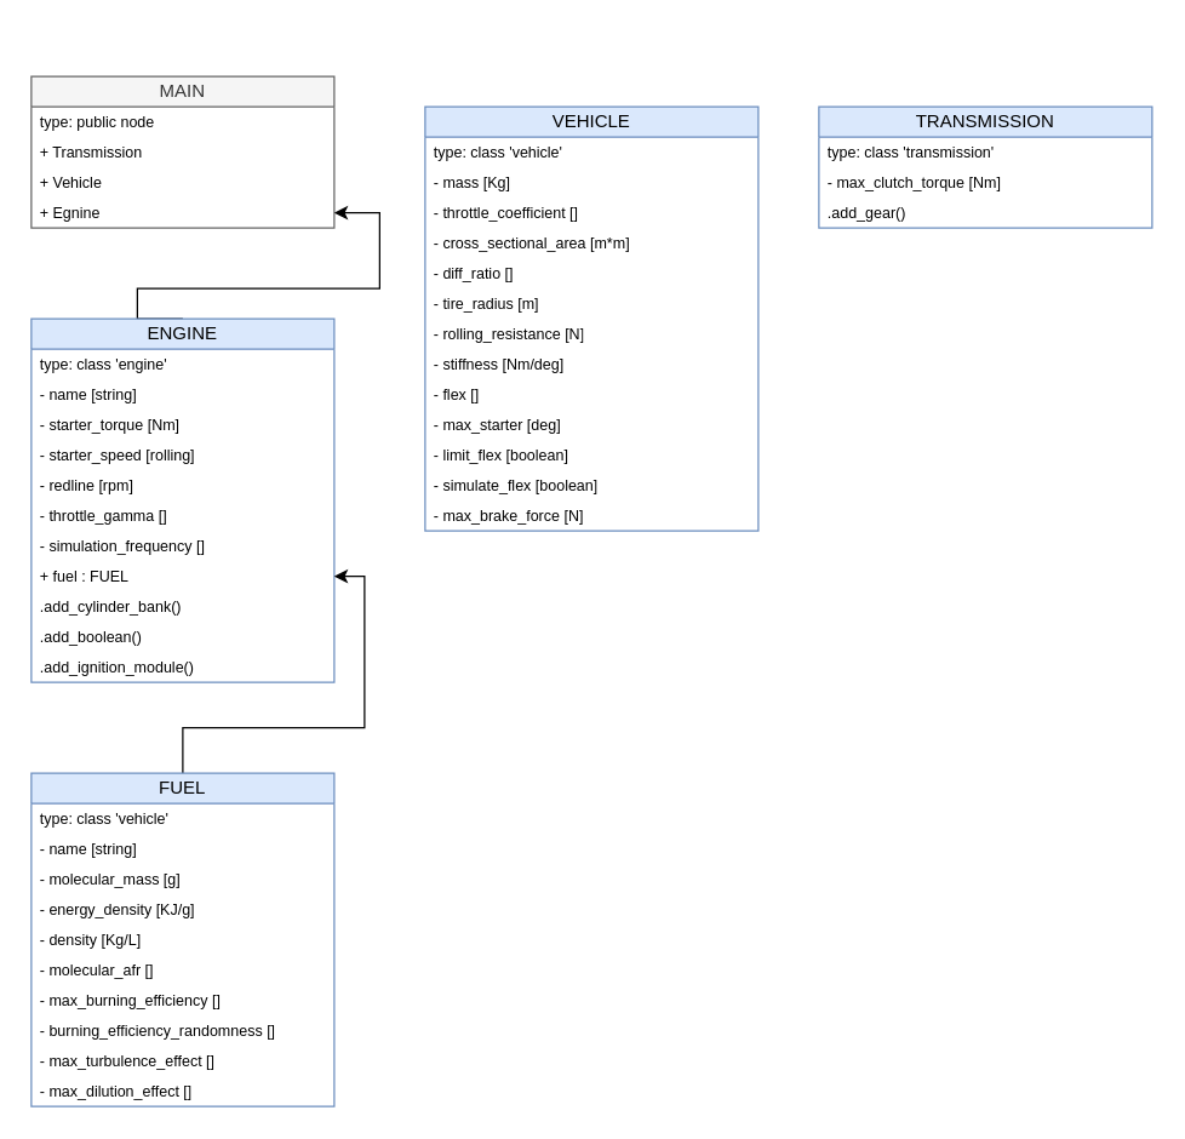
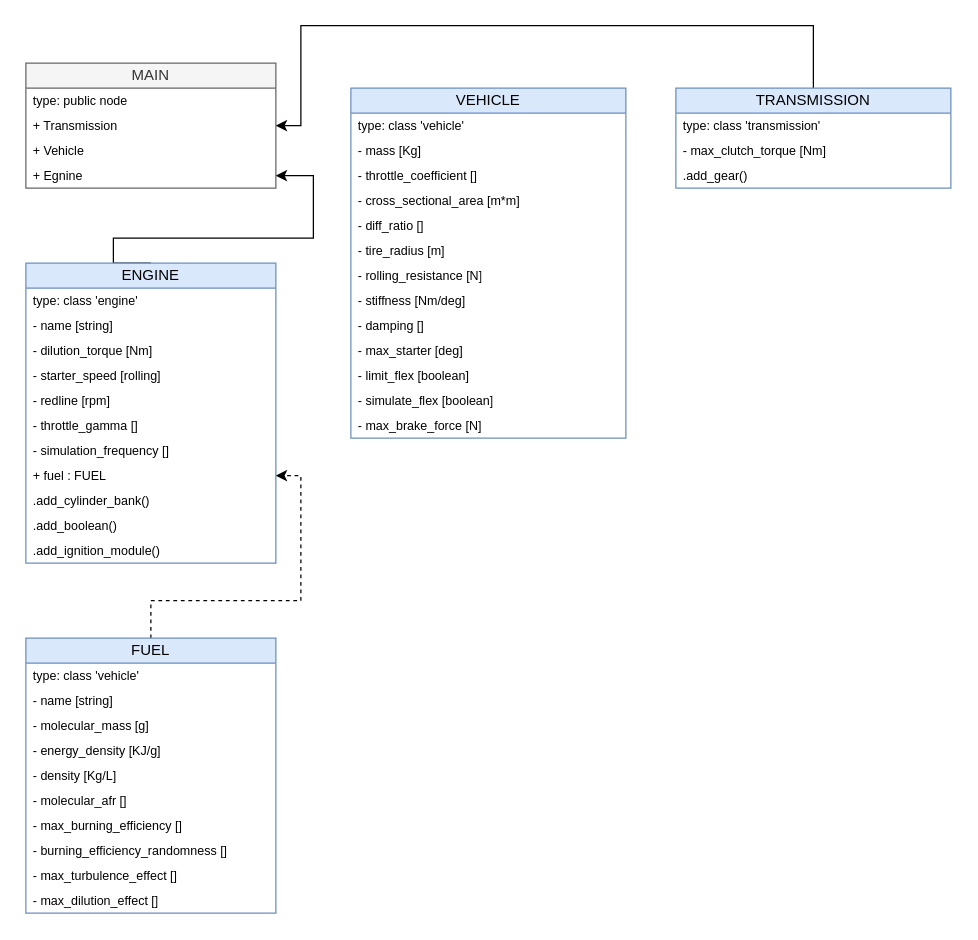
+ <mxCell id="7" style="edgeStyle=orthogonalEdgeStyle;rounded=0;orthogonalLoop=1;jettySize=auto;html=1;exitX=0.5;exitY=0;exitDx=0;exitDy=0;entryX=1;entryY=0.5;entryDx=0;entryDy=0;" edge="1" parent="1" source="8" target="4"><mxGeometry relative="1" as="geometry"><Array as="points"><mxPoint x="650" y="20" /><mxPoint x="240" y="20" /><mxPoint x="240" y="100" /></Array></mxGeometry></mxCell>
- <mxCell id="21" value="- flex []" style="text;strokeColor=none;fillColor=none;align=left;verticalAlign=middle;spacingLeft=4;spacingRight=4;overflow=hidden;rotatable=0;points=[[0,0.5],[1,0.5]];portConstraint=eastwest;whiteSpace=wrap;html=1;fontSize=10;" vertex="1" parent="12"><mxGeometry y="180" width="220" height="20" as="geometry" /></mxCell>
+ <mxCell id="21" value="- damping []" style="text;strokeColor=none;fillColor=none;align=left;verticalAlign=middle;spacingLeft=4;spacingRight=4;overflow=hidden;rotatable=0;points=[[0,0.5],[1,0.5]];portConstraint=eastwest;whiteSpace=wrap;html=1;fontSize=10;" vertex="1" parent="12"><mxGeometry y="180" width="220" height="20" as="geometry" /></mxCell>
- <mxCell id="30" value="- starter_torque [Nm]" style="text;strokeColor=none;fillColor=none;align=left;verticalAlign=middle;spacingLeft=4;spacingRight=4;overflow=hidden;rotatable=0;points=[[0,0.5],[1,0.5]];portConstraint=eastwest;whiteSpace=wrap;html=1;fontSize=10;" vertex="1" parent="27"><mxGeometry y="60" width="200" height="20" as="geometry" /></mxCell>
+ <mxCell id="30" value="- dilution_torque [Nm]" style="text;strokeColor=none;fillColor=none;align=left;verticalAlign=middle;spacingLeft=4;spacingRight=4;overflow=hidden;rotatable=0;points=[[0,0.5],[1,0.5]];portConstraint=eastwest;whiteSpace=wrap;html=1;fontSize=10;" vertex="1" parent="27"><mxGeometry y="60" width="200" height="20" as="geometry" /></mxCell>
- <mxCell id="39" style="edgeStyle=orthogonalEdgeStyle;rounded=0;orthogonalLoop=1;jettySize=auto;html=1;" edge="1" parent="1" source="40" target="35"><mxGeometry relative="1" as="geometry"><Array as="points"><mxPoint x="120" y="480" /><mxPoint x="240" y="480" /><mxPoint x="240" y="380" /></Array></mxGeometry></mxCell>
+ <mxCell id="39" style="edgeStyle=orthogonalEdgeStyle;rounded=0;orthogonalLoop=1;jettySize=auto;html=1;dashed=1;" edge="1" parent="1" source="40" target="35"><mxGeometry relative="1" as="geometry"><Array as="points"><mxPoint x="120" y="480" /><mxPoint x="240" y="480" /><mxPoint x="240" y="380" /></Array></mxGeometry></mxCell>
